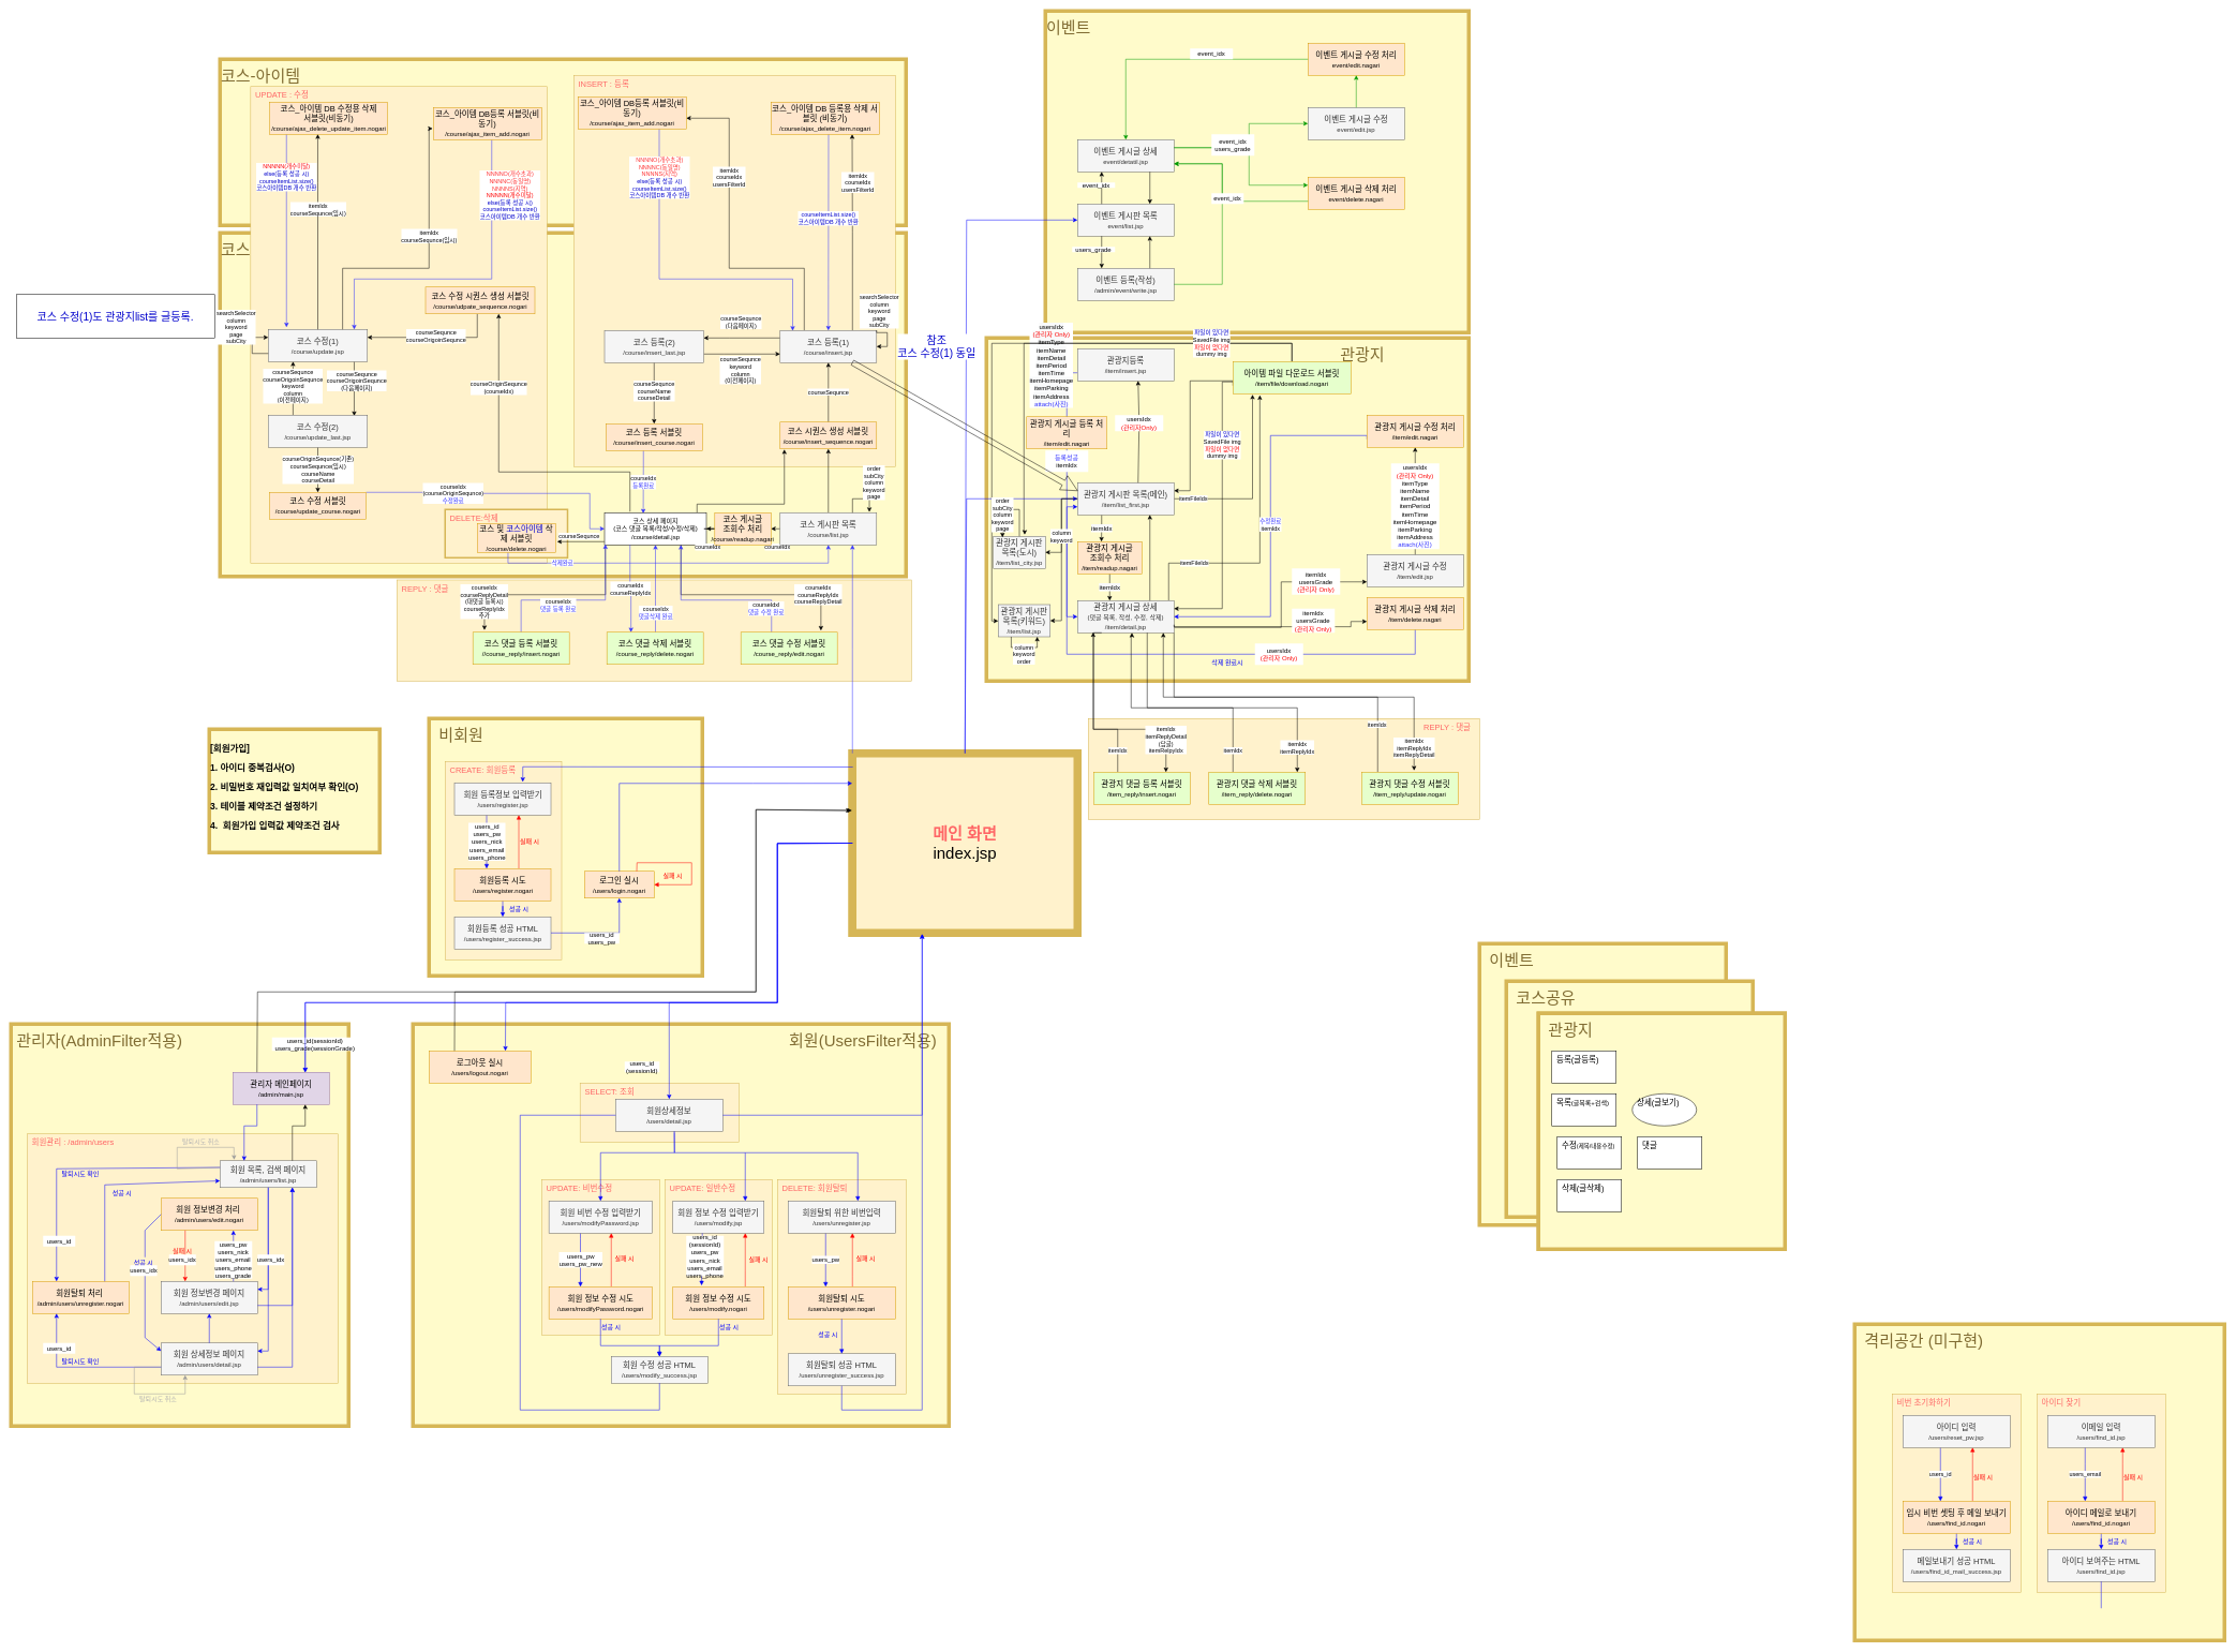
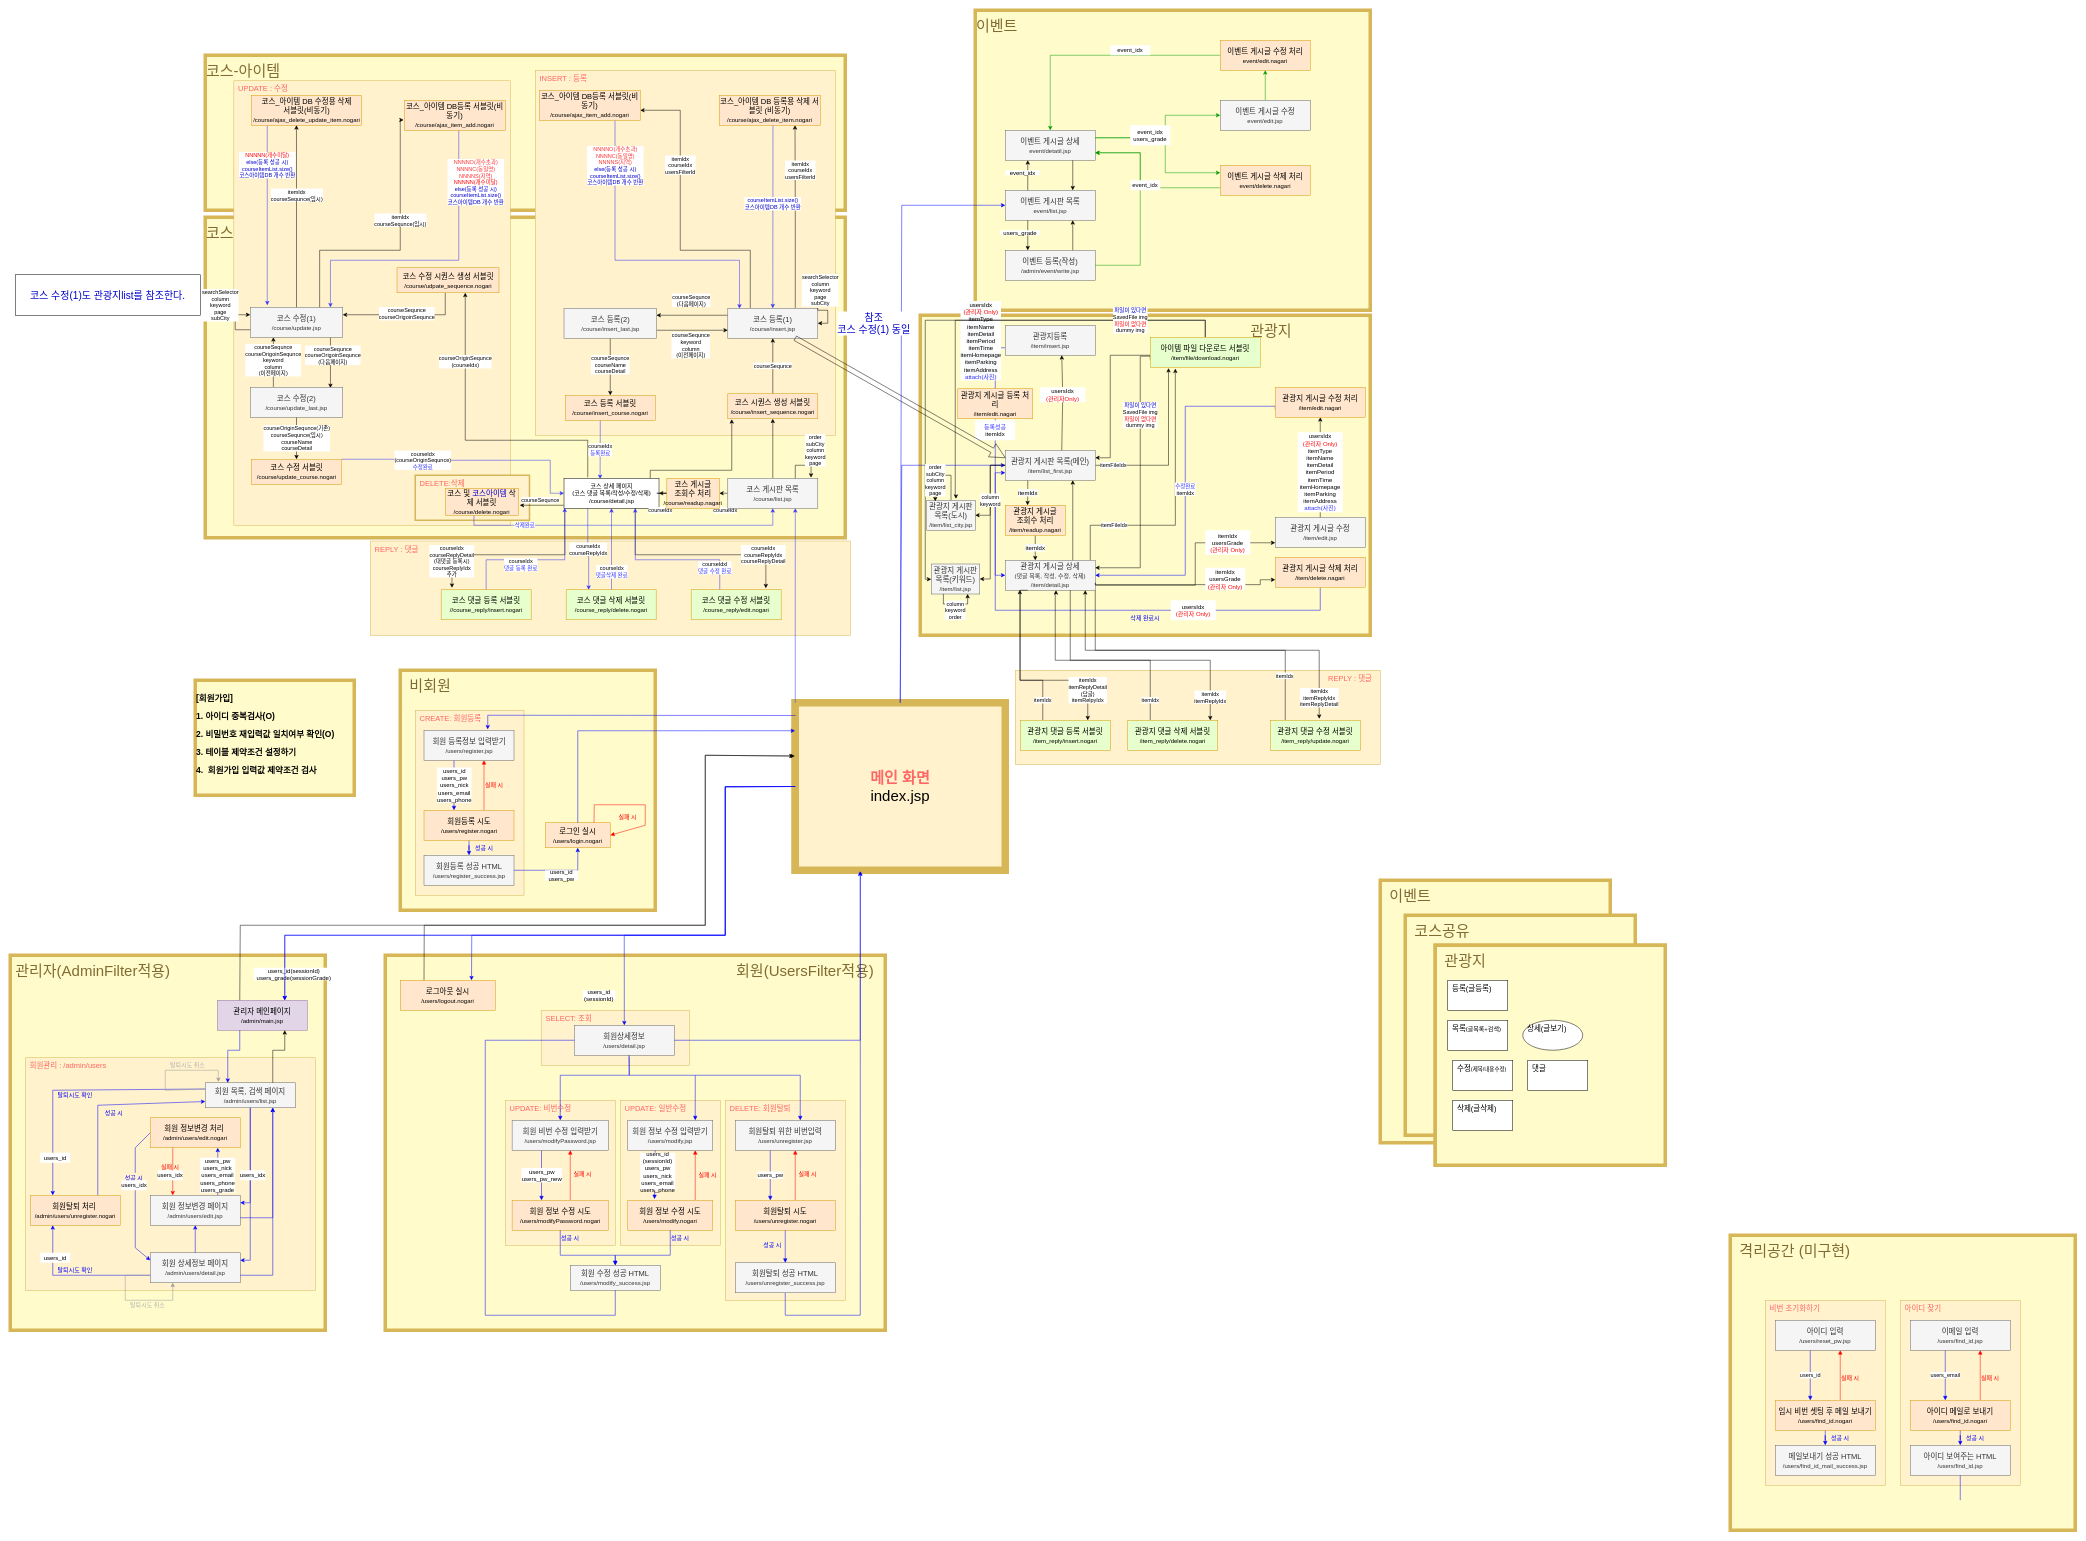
- <mxCell id="161" value="코스 수정(1)도 관광지list를 글등록." style="rounded=0;whiteSpace=wrap;html=1;fontSize=20;fontColor=#0000CC;" parent="1" vertex="1"><mxGeometry x="30" y="549" width="370" height="81" as="geometry" /></mxCell>
+ <mxCell id="161" value="코스 수정(1)도 관광지list를 참조한다." style="rounded=0;whiteSpace=wrap;html=1;fontSize=20;fontColor=#0000CC;" parent="1" vertex="1"><mxGeometry x="30" y="549" width="370" height="81" as="geometry" /></mxCell>
- <mxCell id="11" value="로그인 실시&lt;br&gt;&lt;font style=&quot;font-size: 12px&quot;&gt;/users/login.nogari&lt;/font&gt;" style="rounded=0;whiteSpace=wrap;html=1;fontSize=15;align=center;verticalAlign=middle;spacingLeft=0;fillColor=#ffe6cc;strokeColor=#d79b00;" parent="1" vertex="1"><mxGeometry x="1090" y="1625" width="130" height="50" as="geometry" /></mxCell>
+ <mxCell id="11" value="로그인 실시&lt;br&gt;&lt;font style=&quot;font-size: 12px&quot;&gt;/users/login.nogari&lt;/font&gt;" style="rounded=0;whiteSpace=wrap;html=1;fontSize=15;align=center;verticalAlign=middle;spacingLeft=0;fillColor=#ffe6cc;strokeColor=#d79b00;" parent="1" vertex="1"><mxGeometry x="1090" y="1645" width="130" height="50" as="geometry" /></mxCell>
